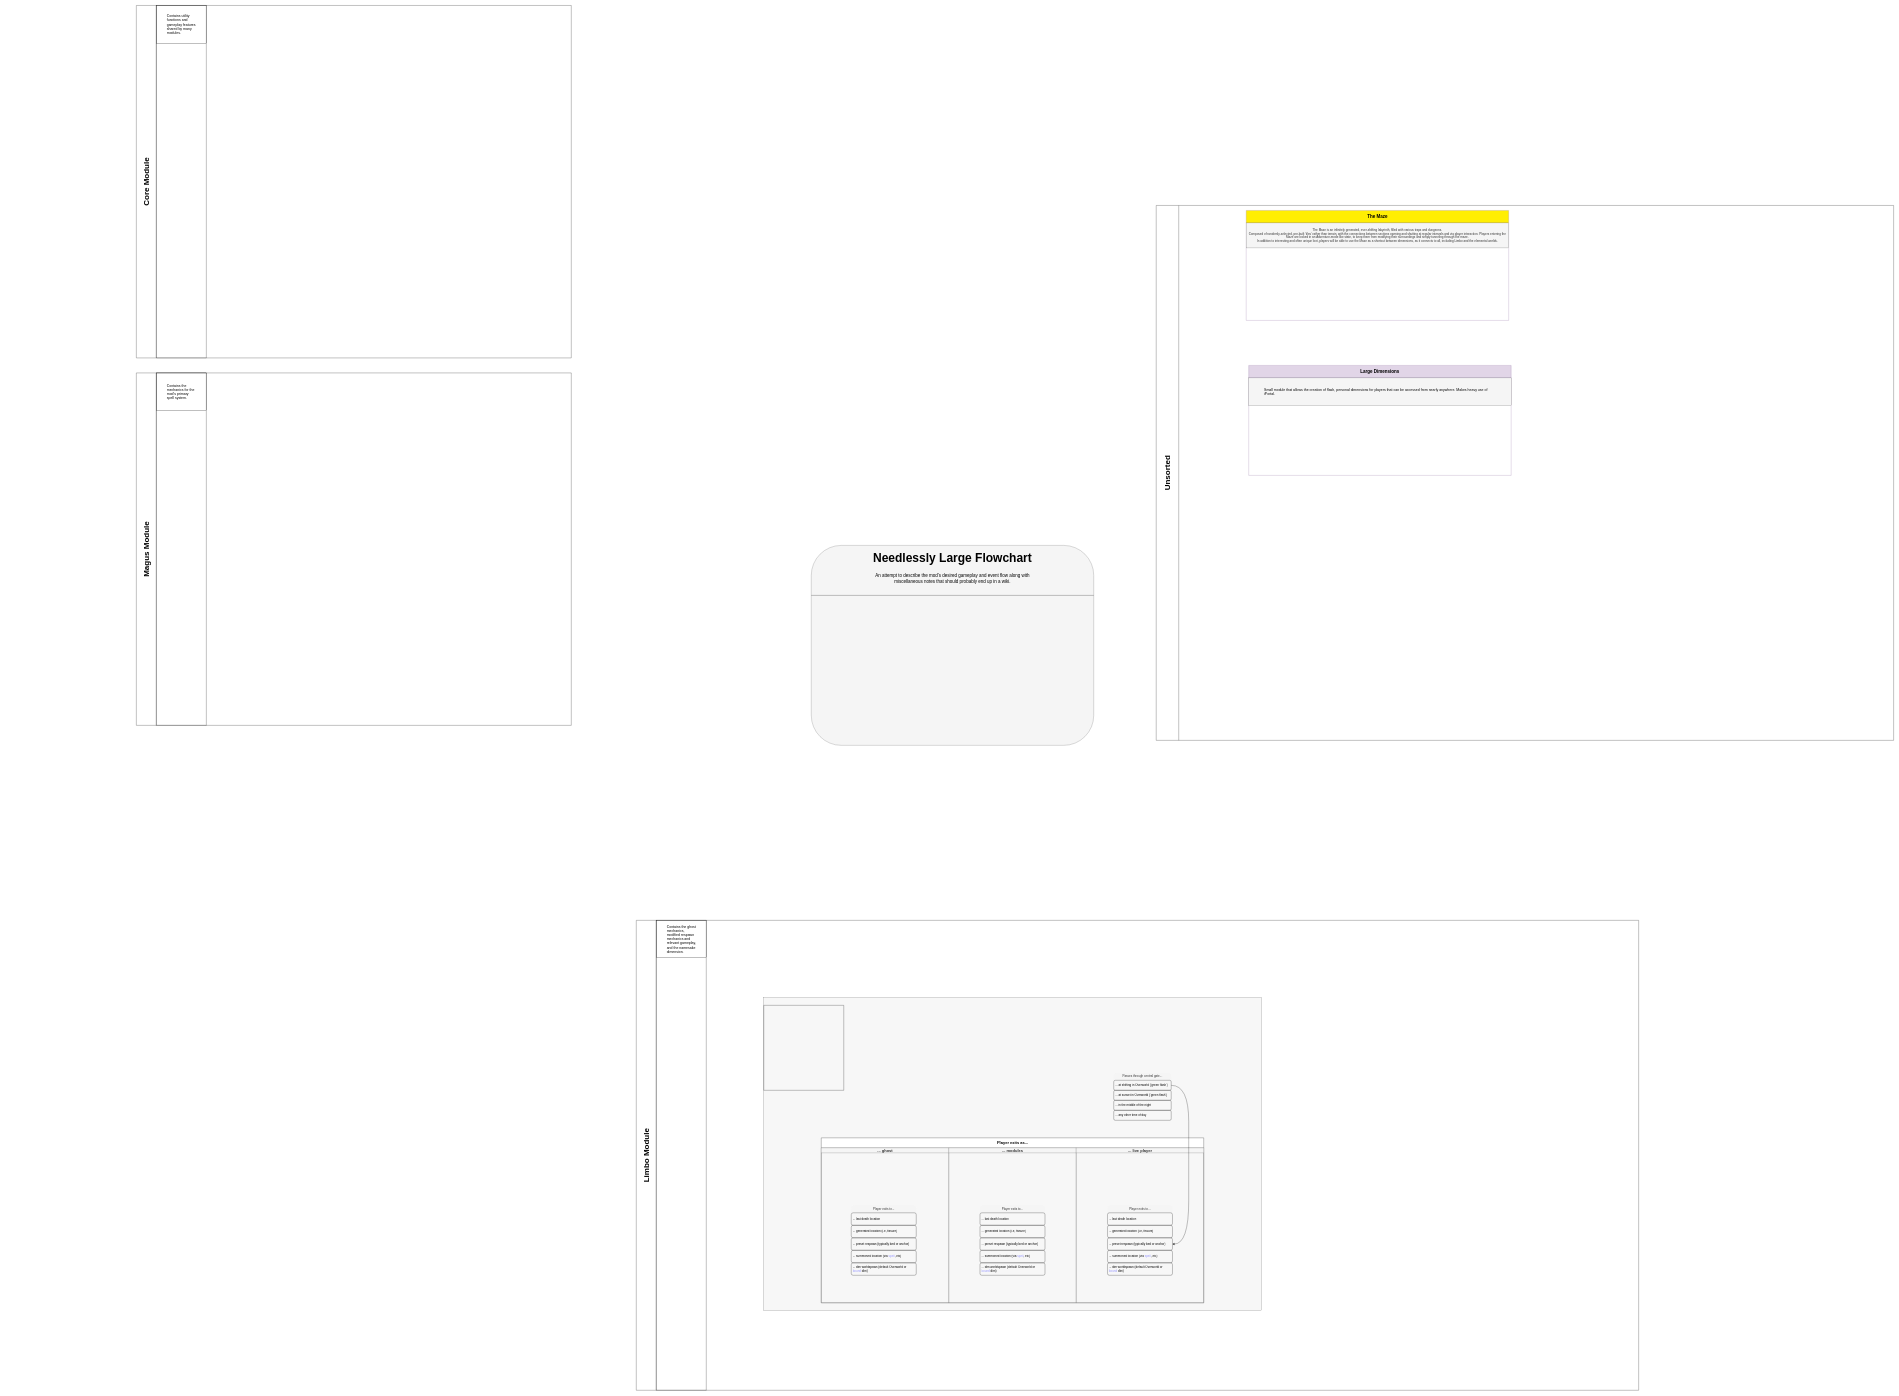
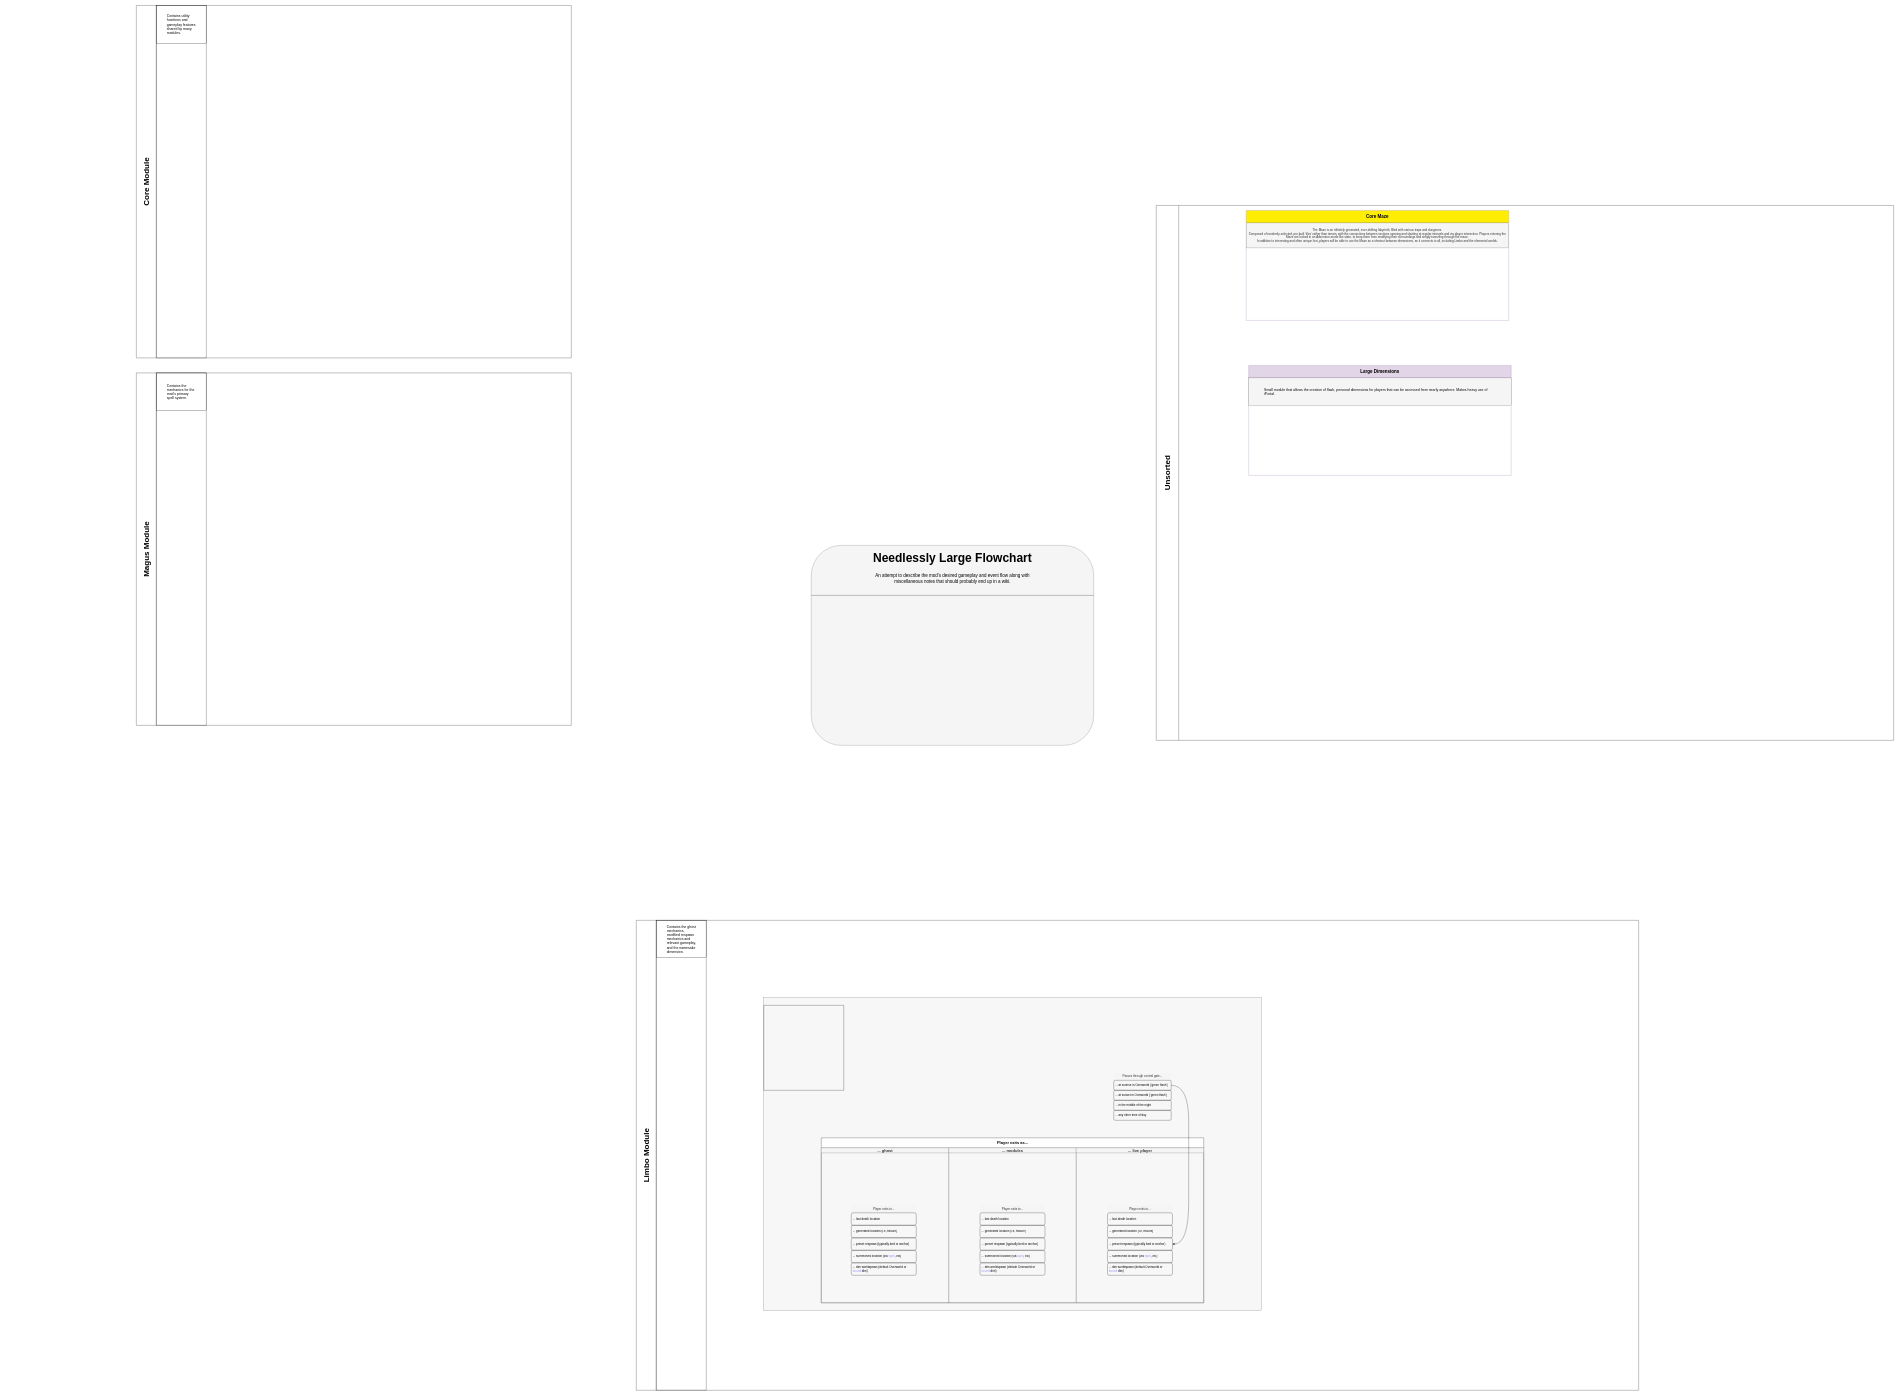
- <mxCell id="39" value="&lt;div style=&quot;font-size: 18px;&quot;&gt;&lt;font style=&quot;font-size: 18px;&quot;&gt;The Maze&lt;br&gt;&lt;/font&gt;&lt;/div&gt;" style="swimlane;whiteSpace=wrap;html=1;startSize=50;fillColor=#FFEE03;strokeColor=#9673a6;" vertex="1" parent="38"><mxGeometry x="360.0" y="20" width="1050" height="440" as="geometry" /></mxCell>
+ <mxCell id="39" value="&lt;div style=&quot;font-size: 18px;&quot;&gt;&lt;font style=&quot;font-size: 18px;&quot;&gt;Core Maze&lt;br&gt;&lt;/font&gt;&lt;/div&gt;" style="swimlane;whiteSpace=wrap;html=1;startSize=50;fillColor=#FFEE03;strokeColor=#9673a6;" vertex="1" parent="38"><mxGeometry x="360.0" y="20" width="1050" height="440" as="geometry" /></mxCell>
- <mxCell id="27" value="&lt;div&gt;... at shifting in Overworld ('green flash')&lt;/div&gt;" style="text;strokeColor=default;fillColor=none;align=left;verticalAlign=middle;spacingLeft=4;spacingRight=4;overflow=hidden;points=[[0,0.5],[1,0.5]];portConstraint=eastwest;rotatable=0;whiteSpace=wrap;html=1;rounded=1;" parent="26" vertex="1"><mxGeometry y="30" width="230" height="40" as="geometry" /></mxCell>
+ <mxCell id="27" value="&lt;div&gt;... at sunrise in Overworld ('green flash')&lt;/div&gt;" style="text;strokeColor=default;fillColor=none;align=left;verticalAlign=middle;spacingLeft=4;spacingRight=4;overflow=hidden;points=[[0,0.5],[1,0.5]];portConstraint=eastwest;rotatable=0;whiteSpace=wrap;html=1;rounded=1;" parent="26" vertex="1"><mxGeometry y="30" width="230" height="40" as="geometry" /></mxCell>
